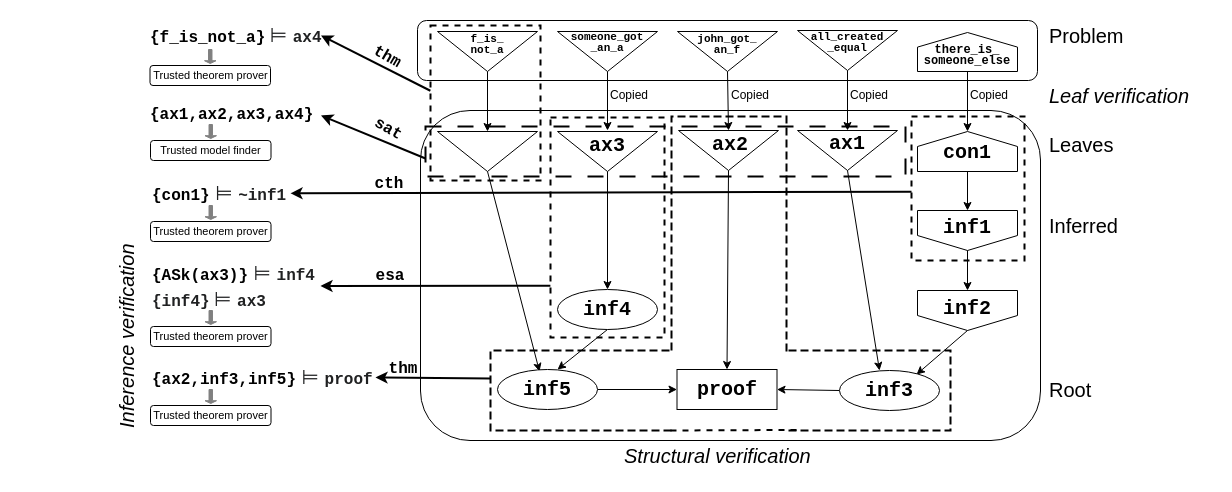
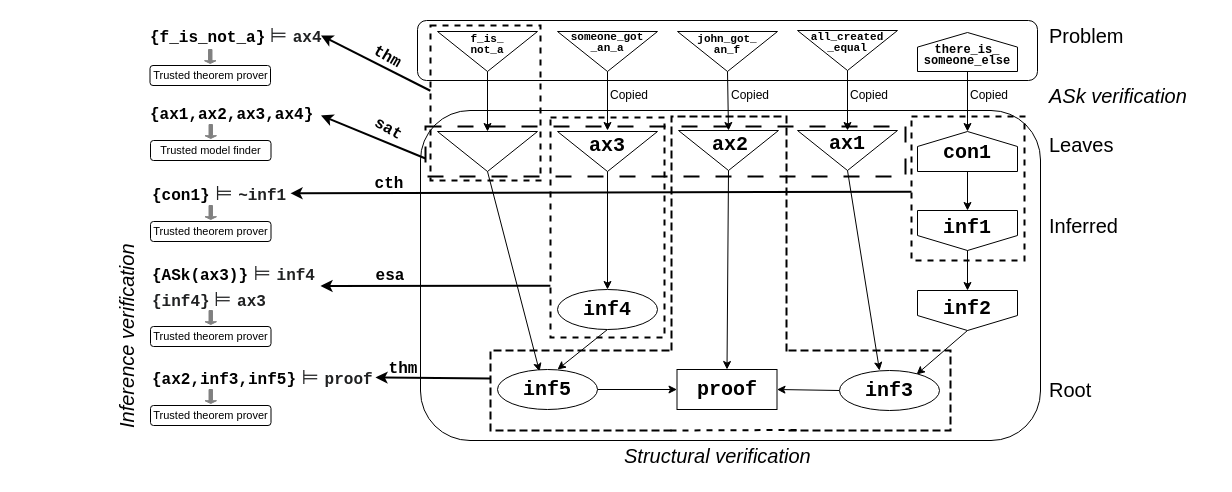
- <mxCell id="70" value="&lt;i style=&quot;font-size: 20px;&quot;&gt;Leaf verification&lt;/i&gt;" style="text;strokeColor=none;align=left;fillColor=none;html=1;verticalAlign=middle;whiteSpace=wrap;rounded=0;" parent="1" vertex="1"><mxGeometry x="1047" y="80" width="163" height="30" as="geometry" /></mxCell>
+ <mxCell id="70" value="&lt;i style=&quot;font-size: 20px;&quot;&gt;ASk verification&lt;/i&gt;" style="text;strokeColor=none;align=left;fillColor=none;html=1;verticalAlign=middle;whiteSpace=wrap;rounded=0;" parent="1" vertex="1"><mxGeometry x="1047" y="80" width="163" height="30" as="geometry" /></mxCell>
